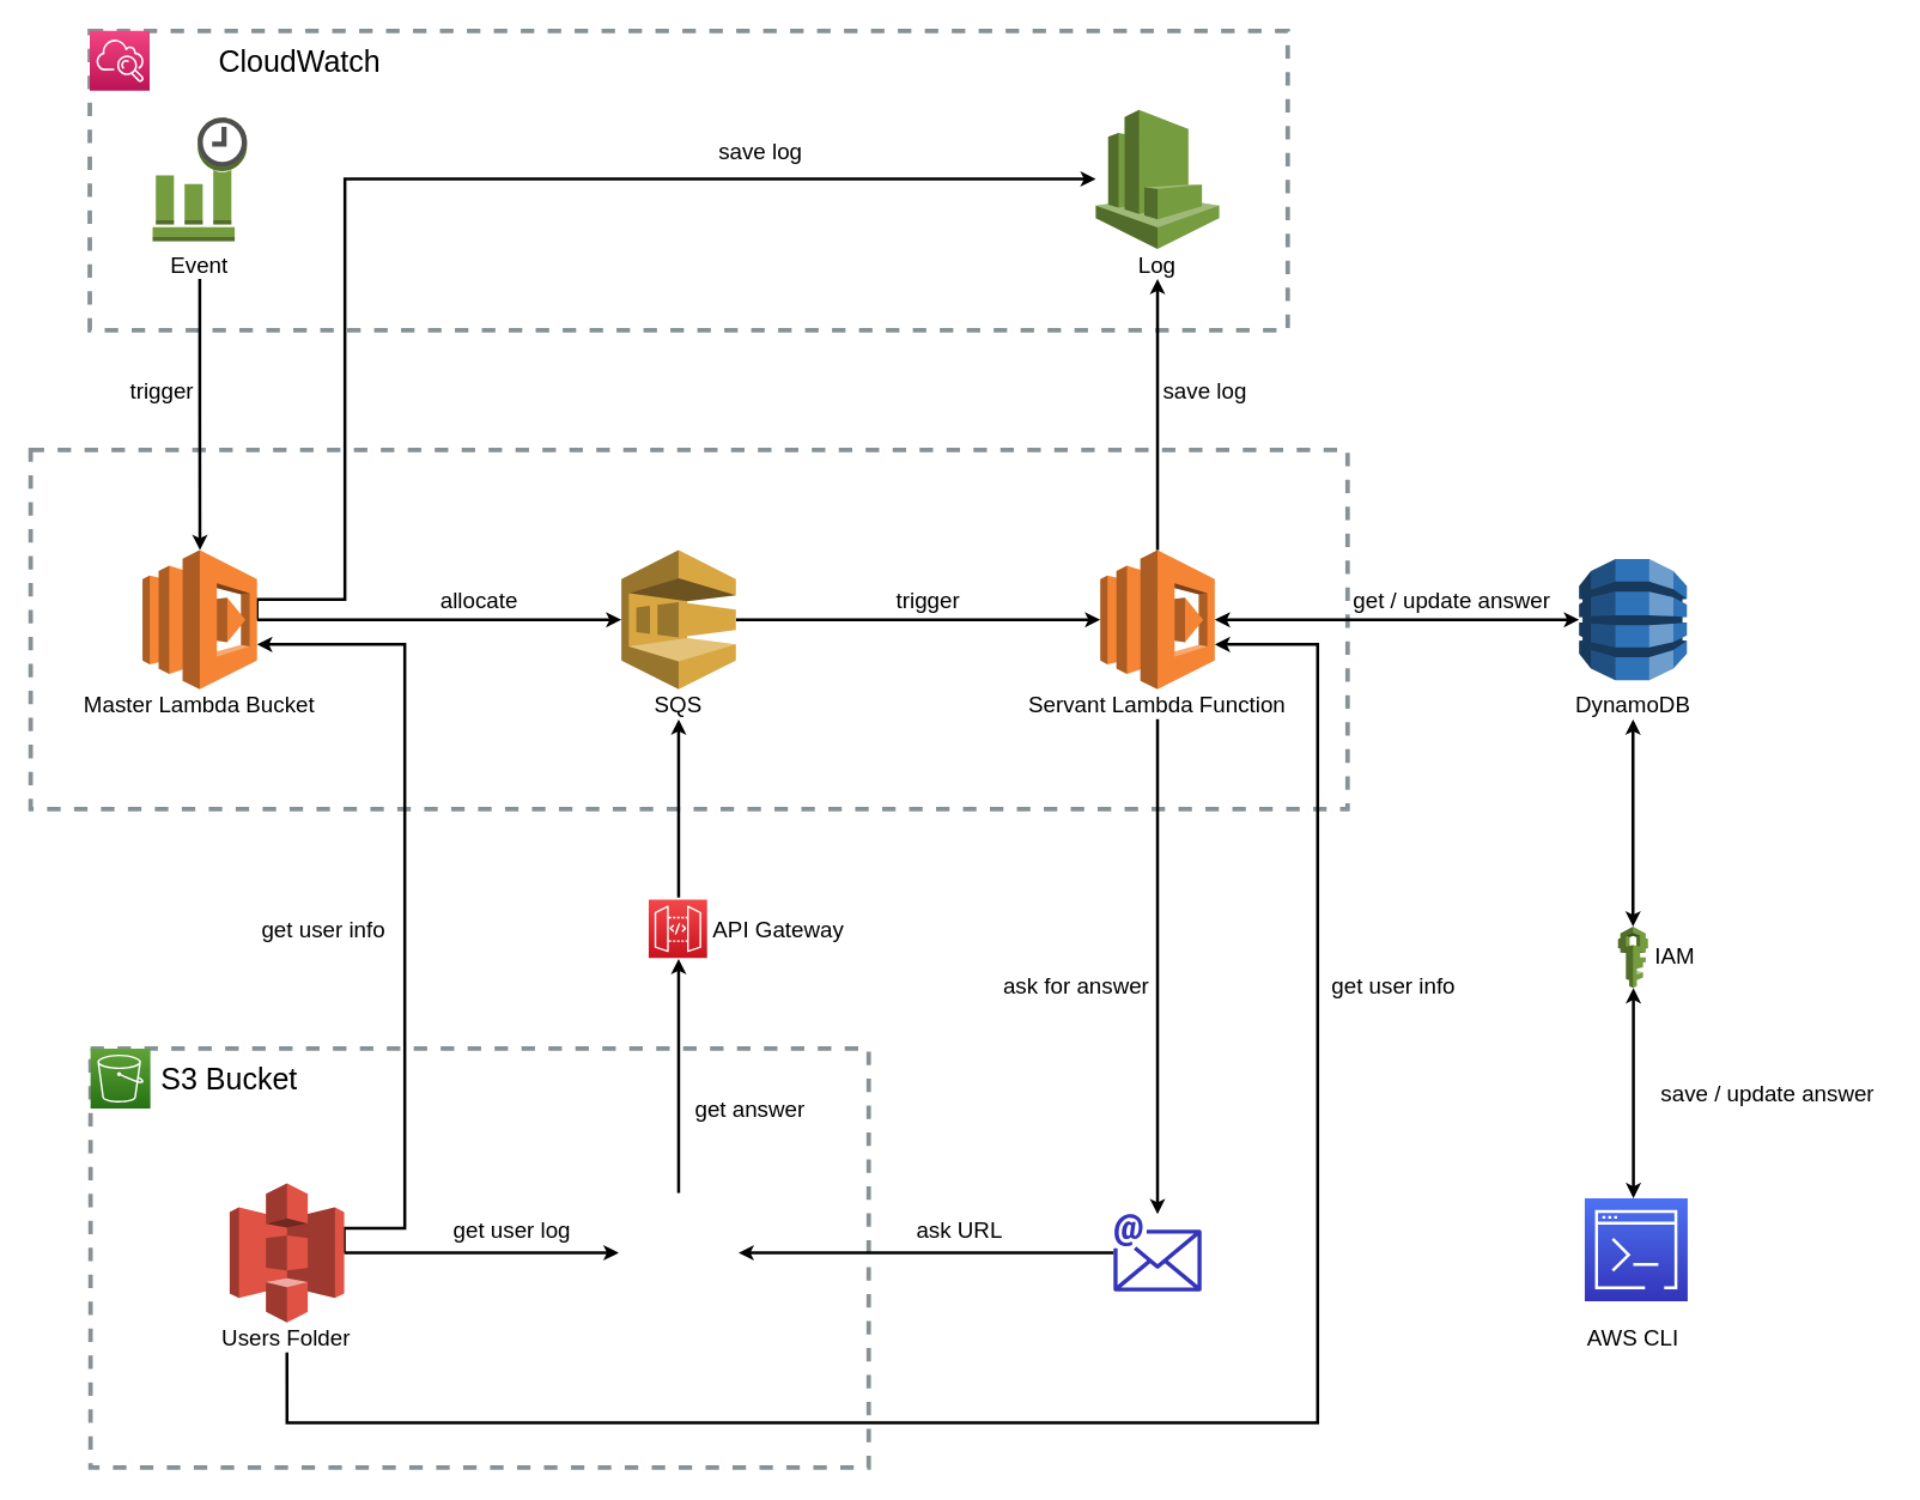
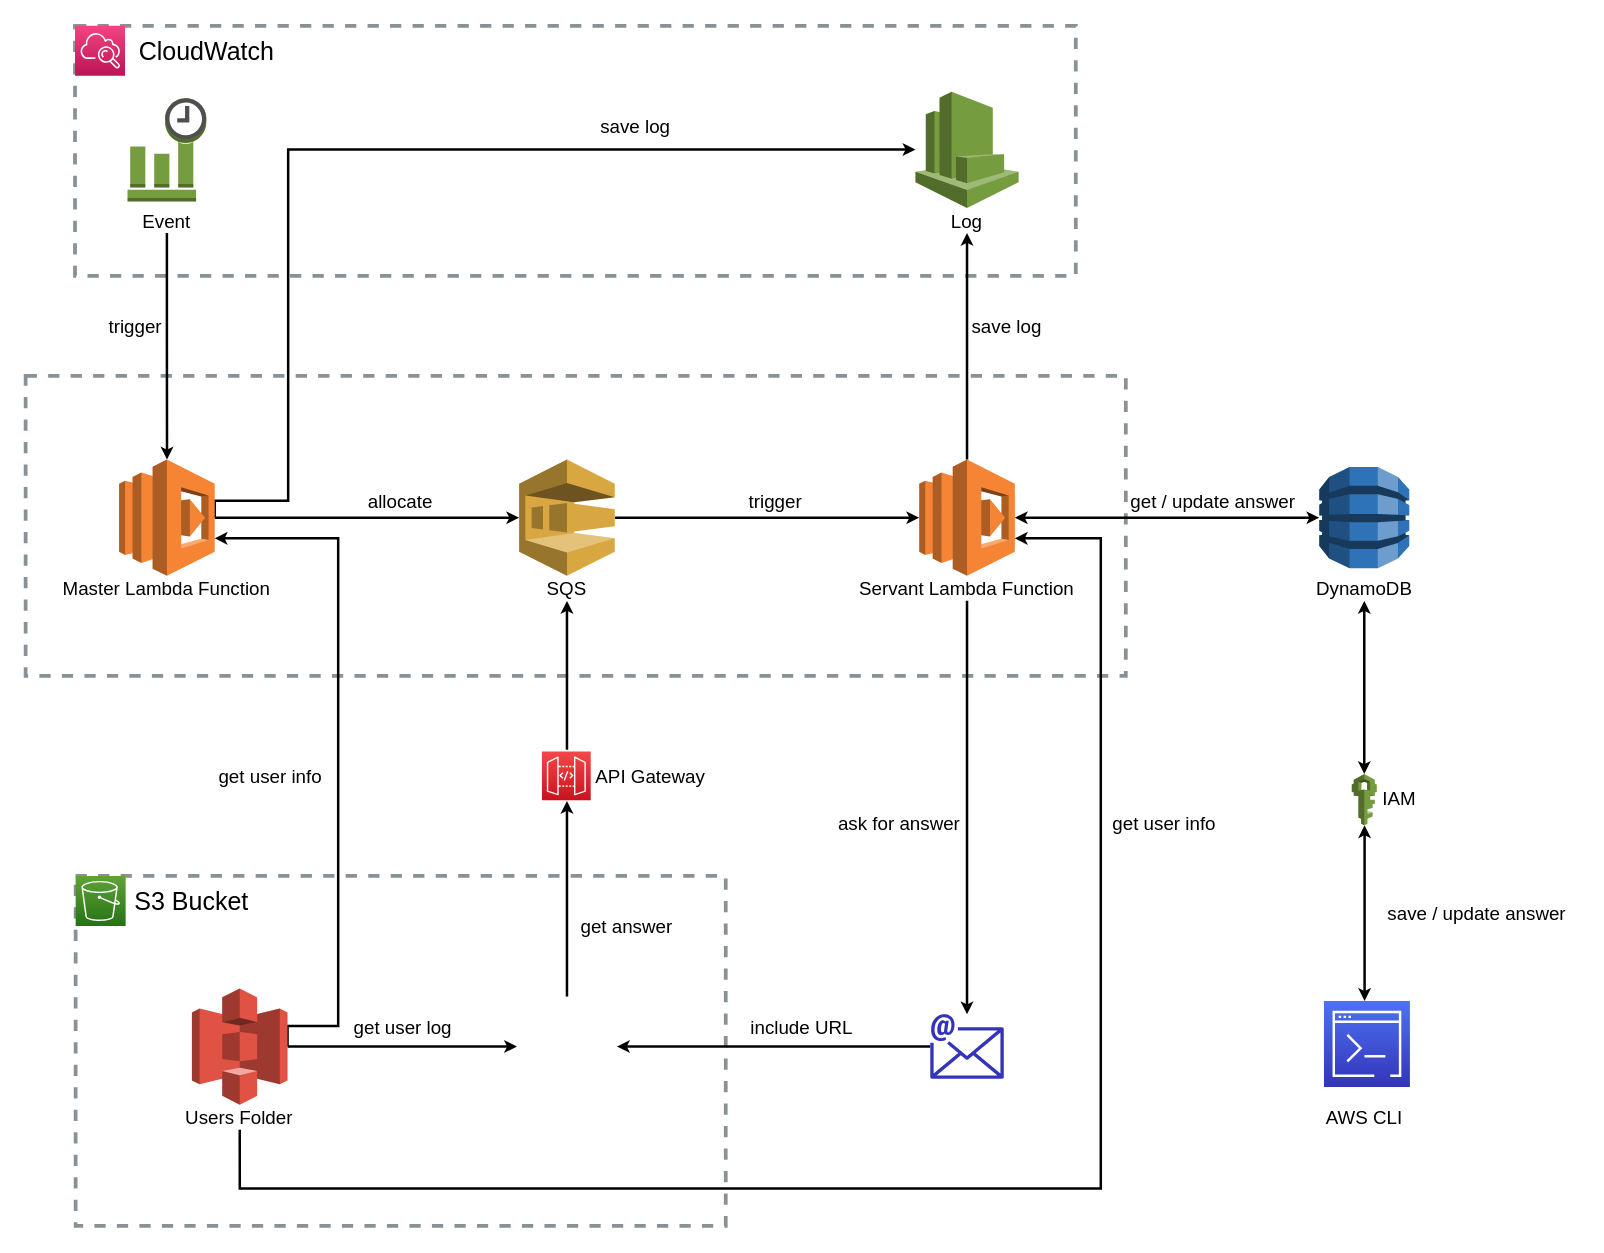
- <mxCell id="45" value="&lt;font&gt;&lt;font style=&quot;font-size: 20px&quot;&gt;CloudWatch&lt;/font&gt;&lt;br&gt;&lt;/font&gt;" style="text;html=1;strokeColor=none;fillColor=none;align=center;verticalAlign=middle;whiteSpace=wrap;rounded=0;" vertex="1" parent="1"><mxGeometry x="134.5" y="30" width="130" height="20" as="geometry" /></mxCell>
+ <mxCell id="45" value="&lt;font&gt;&lt;font style=&quot;font-size: 20px&quot;&gt;CloudWatch&lt;/font&gt;&lt;br&gt;&lt;/font&gt;" style="text;html=1;strokeColor=none;fillColor=none;align=center;verticalAlign=middle;whiteSpace=wrap;rounded=0;" vertex="1" parent="1"><mxGeometry x="99.5" y="30" width="130" height="20" as="geometry" /></mxCell>
- <mxCell id="33" value="&lt;font style=&quot;font-size: 15px&quot;&gt;Master Lambda Bucket&lt;br&gt;&lt;/font&gt;" style="text;html=1;strokeColor=none;fillColor=none;align=center;verticalAlign=middle;whiteSpace=wrap;rounded=0;" vertex="1" parent="1"><mxGeometry x="33" y="460" width="200" height="20" as="geometry" /></mxCell>
+ <mxCell id="33" value="&lt;font style=&quot;font-size: 15px&quot;&gt;Master Lambda Function&lt;br&gt;&lt;/font&gt;" style="text;html=1;strokeColor=none;fillColor=none;align=center;verticalAlign=middle;whiteSpace=wrap;rounded=0;" vertex="1" parent="1"><mxGeometry x="33" y="460" width="200" height="20" as="geometry" /></mxCell>
- <mxCell id="53" value="&lt;span style=&quot;font-size: 15px&quot;&gt;get user log&lt;/span&gt;" style="text;html=1;strokeColor=none;fillColor=none;align=center;verticalAlign=middle;whiteSpace=wrap;rounded=0;" vertex="1" parent="1"><mxGeometry x="291.25" y="810.5" width="101.75" height="20" as="geometry" /></mxCell>
+ <mxCell id="53" value="&lt;span style=&quot;font-size: 15px&quot;&gt;get user log&lt;/span&gt;" style="text;html=1;strokeColor=none;fillColor=none;align=center;verticalAlign=middle;whiteSpace=wrap;rounded=0;" vertex="1" parent="1"><mxGeometry x="271.25" y="810.5" width="101.75" height="20" as="geometry" /></mxCell>
- <mxCell id="58" value="&lt;span style=&quot;font-size: 15px&quot;&gt;ask URL&lt;/span&gt;" style="text;html=1;strokeColor=none;fillColor=none;align=center;verticalAlign=middle;whiteSpace=wrap;rounded=0;" vertex="1" parent="1"><mxGeometry x="590" y="810.5" width="101.75" height="20" as="geometry" /></mxCell>
+ <mxCell id="58" value="&lt;span style=&quot;font-size: 15px&quot;&gt;include URL&lt;/span&gt;" style="text;html=1;strokeColor=none;fillColor=none;align=center;verticalAlign=middle;whiteSpace=wrap;rounded=0;" vertex="1" parent="1"><mxGeometry x="590" y="810.5" width="101.75" height="20" as="geometry" /></mxCell>
